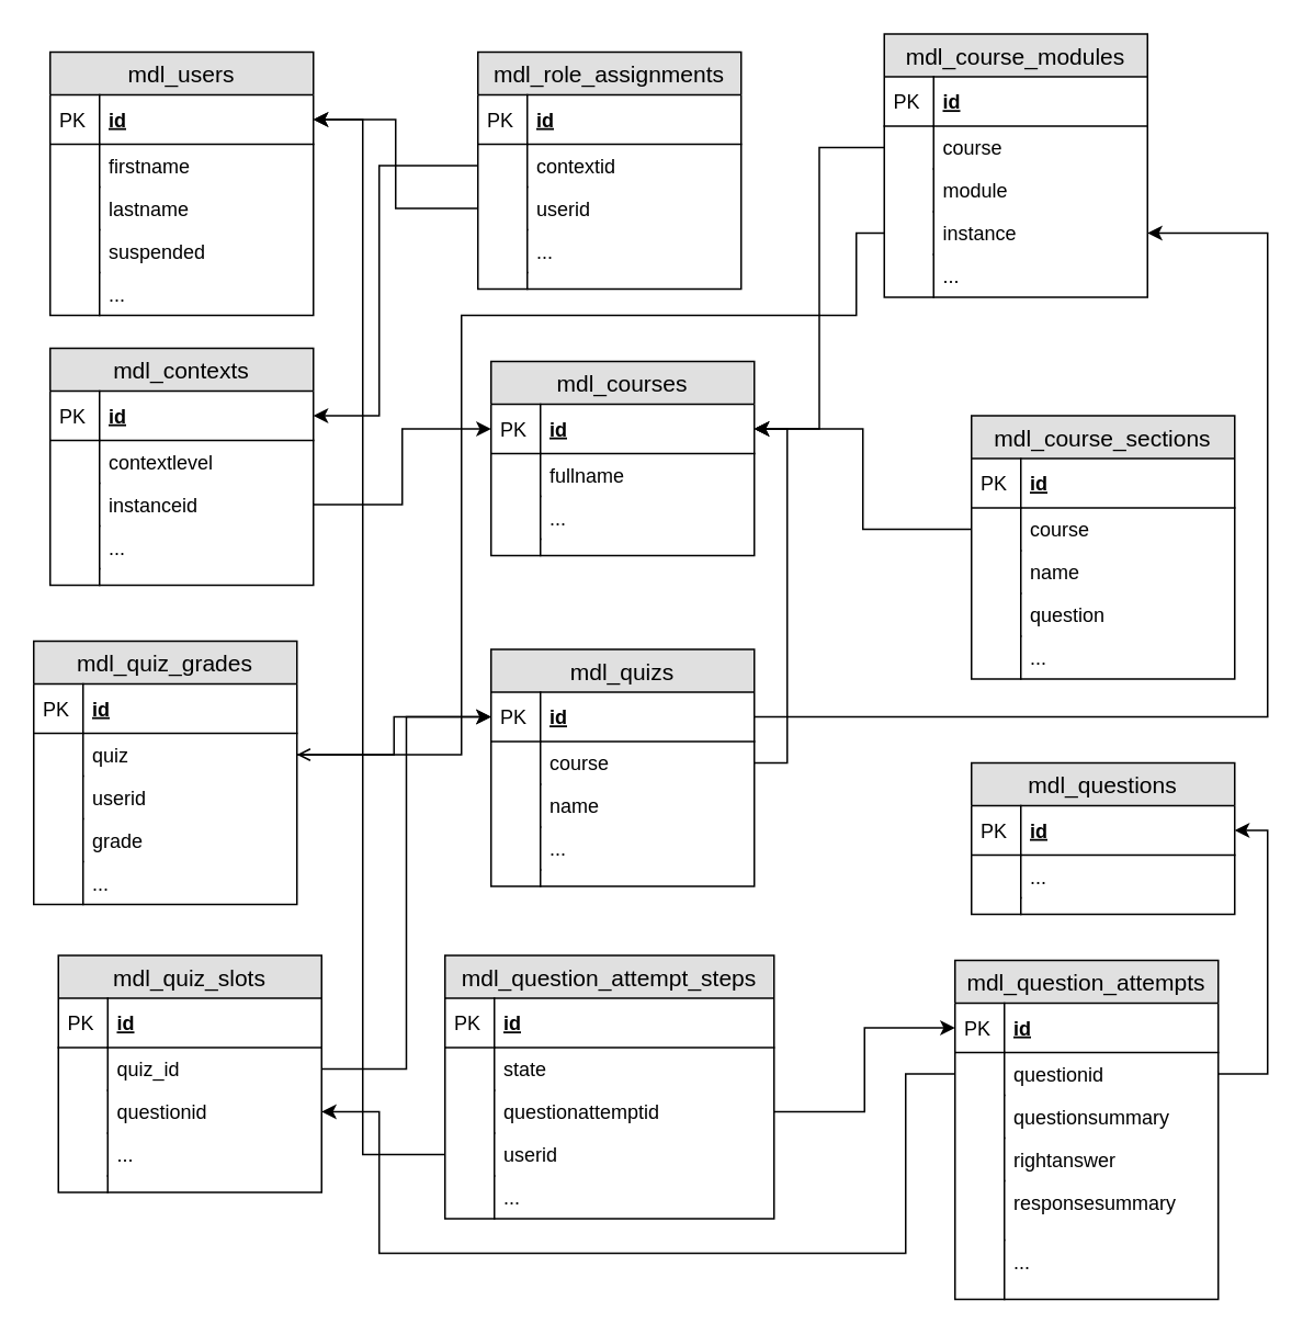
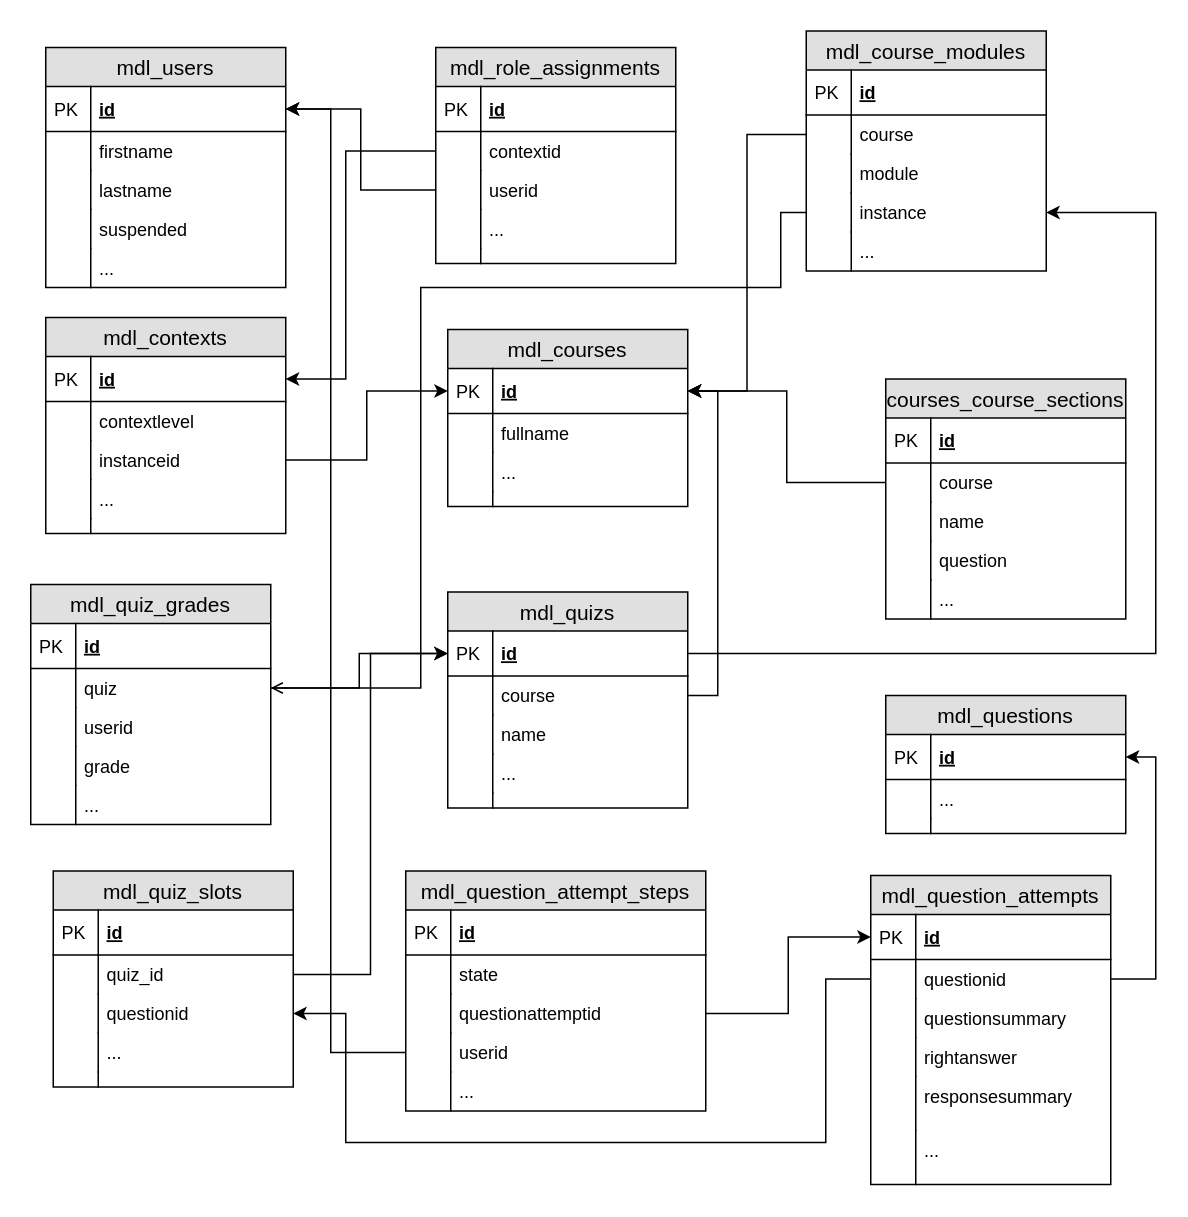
- <mxCell id="35" value="mdl_course_sections" style="swimlane;fontStyle=0;childLayout=stackLayout;horizontal=1;startSize=26;fillColor=#e0e0e0;horizontalStack=0;resizeParent=1;resizeParentMax=0;resizeLast=0;collapsible=1;marginBottom=0;swimlaneFillColor=#ffffff;align=center;fontSize=14;" parent="1" vertex="1"><mxGeometry x="590" y="252" width="160" height="160" as="geometry" /></mxCell>
+ <mxCell id="35" value="courses_course_sections" style="swimlane;fontStyle=0;childLayout=stackLayout;horizontal=1;startSize=26;fillColor=#e0e0e0;horizontalStack=0;resizeParent=1;resizeParentMax=0;resizeLast=0;collapsible=1;marginBottom=0;swimlaneFillColor=#ffffff;align=center;fontSize=14;" parent="1" vertex="1"><mxGeometry x="590" y="252" width="160" height="160" as="geometry" /></mxCell>
